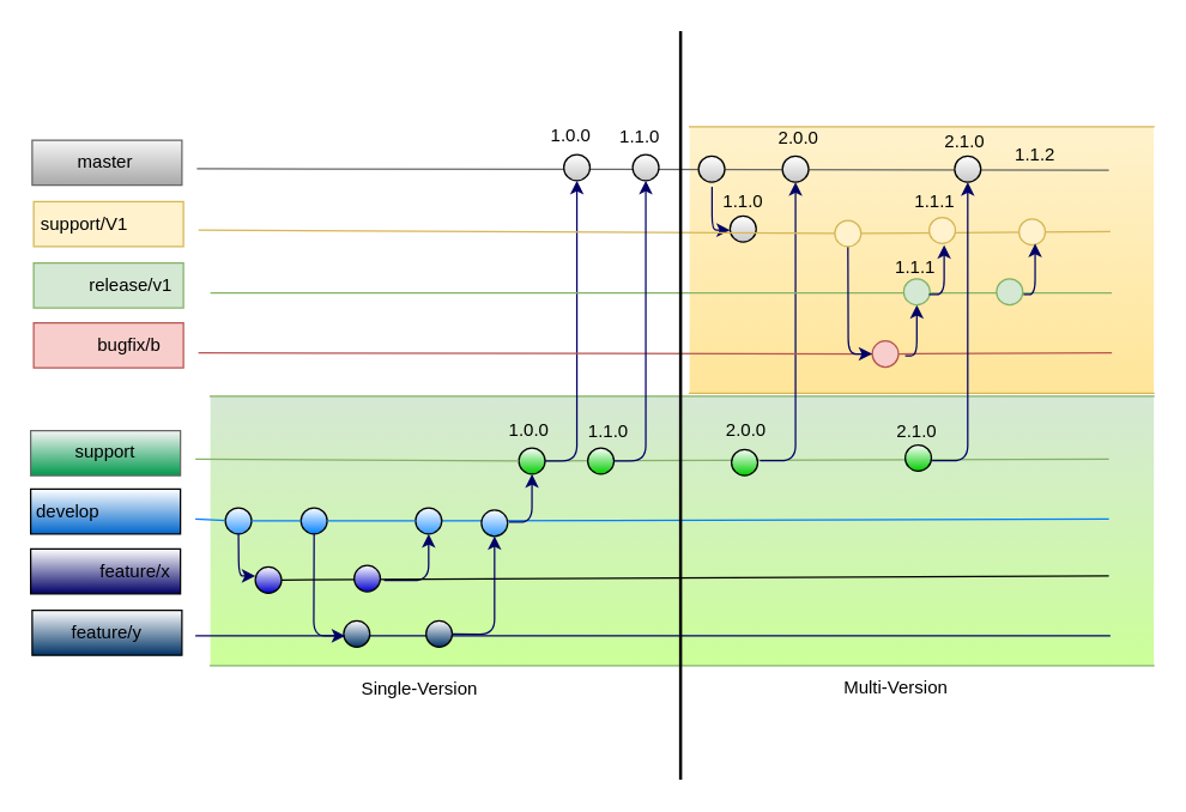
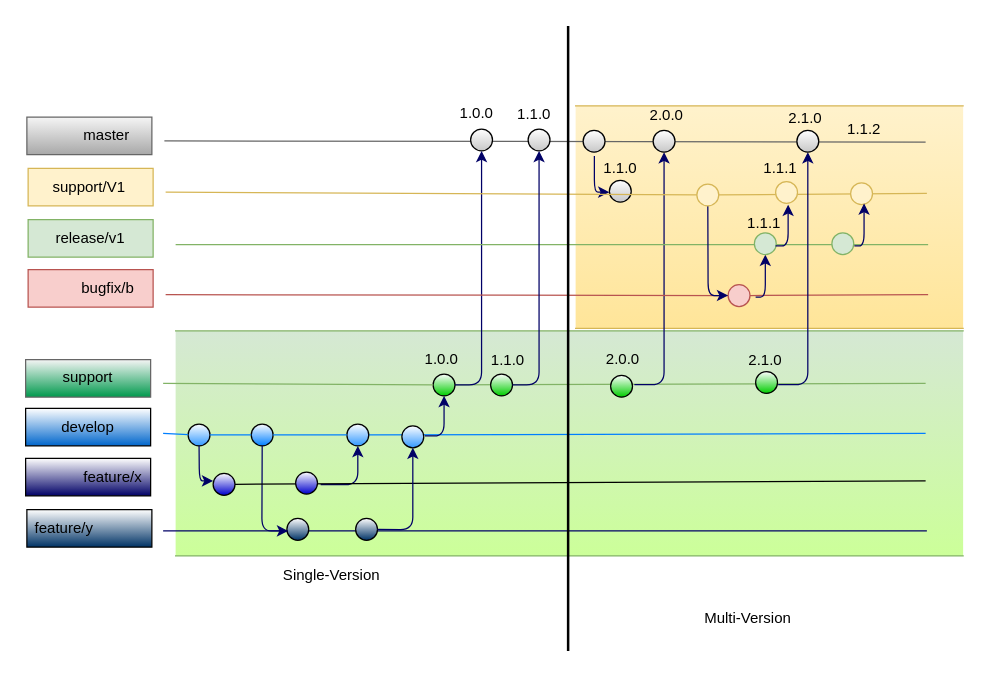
- <mxCell id="35" value="master" style="text;html=1;strokeColor=none;fillColor=none;align=center;verticalAlign=middle;whiteSpace=wrap;rounded=0;" parent="1" vertex="1"><mxGeometry x="50" y="98" width="40" height="20" as="geometry" /></mxCell>
+ <mxCell id="35" value="master" style="text;html=1;strokeColor=none;fillColor=none;align=center;verticalAlign=middle;whiteSpace=wrap;rounded=0;" parent="1" vertex="1"><mxGeometry x="65" y="98" width="40" height="20" as="geometry" /></mxCell>
- <mxCell id="41" value="support/V1" style="text;html=1;strokeColor=none;fillColor=none;align=center;verticalAlign=middle;whiteSpace=wrap;rounded=0;" parent="1" vertex="1"><mxGeometry x="36" y="139" width="40" height="20" as="geometry" /></mxCell>
+ <mxCell id="41" value="support/V1" style="text;html=1;strokeColor=none;fillColor=none;align=center;verticalAlign=middle;whiteSpace=wrap;rounded=0;" parent="1" vertex="1"><mxGeometry x="51" y="139" width="40" height="20" as="geometry" /></mxCell>
- <mxCell id="53" value="release/v1" style="text;html=1;strokeColor=none;fillColor=none;align=center;verticalAlign=middle;whiteSpace=wrap;rounded=0;" parent="1" vertex="1"><mxGeometry x="67" y="180" width="40" height="20" as="geometry" /></mxCell>
+ <mxCell id="53" value="release/v1" style="text;html=1;strokeColor=none;fillColor=none;align=center;verticalAlign=middle;whiteSpace=wrap;rounded=0;" parent="1" vertex="1"><mxGeometry x="52" y="180" width="40" height="20" as="geometry" /></mxCell>
- <mxCell id="10" value="develop" style="text;html=1;strokeColor=none;fillColor=none;align=center;verticalAlign=middle;whiteSpace=wrap;rounded=0;" parent="1" vertex="1"><mxGeometry x="25" y="331" width="40" height="20" as="geometry" /></mxCell>
+ <mxCell id="10" value="develop" style="text;html=1;strokeColor=none;fillColor=none;align=center;verticalAlign=middle;whiteSpace=wrap;rounded=0;" parent="1" vertex="1"><mxGeometry x="50" y="331" width="40" height="20" as="geometry" /></mxCell>
- <mxCell id="14" value="feature/y" style="text;html=1;strokeColor=none;fillColor=none;align=center;verticalAlign=middle;whiteSpace=wrap;rounded=0;" parent="1" vertex="1"><mxGeometry x="51" y="412" width="40" height="20" as="geometry" /></mxCell>
+ <mxCell id="14" value="feature/y" style="text;html=1;strokeColor=none;fillColor=none;align=center;verticalAlign=middle;whiteSpace=wrap;rounded=0;" parent="1" vertex="1"><mxGeometry x="31" y="412" width="40" height="20" as="geometry" /></mxCell>
- <mxCell id="86" value="Multi-Version" style="text;html=1;strokeColor=none;fillColor=none;align=center;verticalAlign=middle;whiteSpace=wrap;rounded=0;" vertex="1" parent="1"><mxGeometry x="548" y="449" width="100" height="20" as="geometry" /></mxCell>
+ <mxCell id="86" value="Multi-Version" style="text;html=1;strokeColor=none;fillColor=none;align=center;verticalAlign=middle;whiteSpace=wrap;rounded=0;" vertex="1" parent="1"><mxGeometry x="548" y="484" width="100" height="20" as="geometry" /></mxCell>
- <mxCell id="85" value="Single-Version" style="text;html=1;strokeColor=none;fillColor=none;align=center;verticalAlign=middle;whiteSpace=wrap;rounded=0;" vertex="1" parent="1"><mxGeometry x="230" y="450" width="100" height="20" as="geometry" /></mxCell>
+ <mxCell id="85" value="Single-Version" style="text;html=1;strokeColor=none;fillColor=none;align=center;verticalAlign=middle;whiteSpace=wrap;rounded=0;" vertex="1" parent="1"><mxGeometry x="215" y="450" width="100" height="20" as="geometry" /></mxCell>
